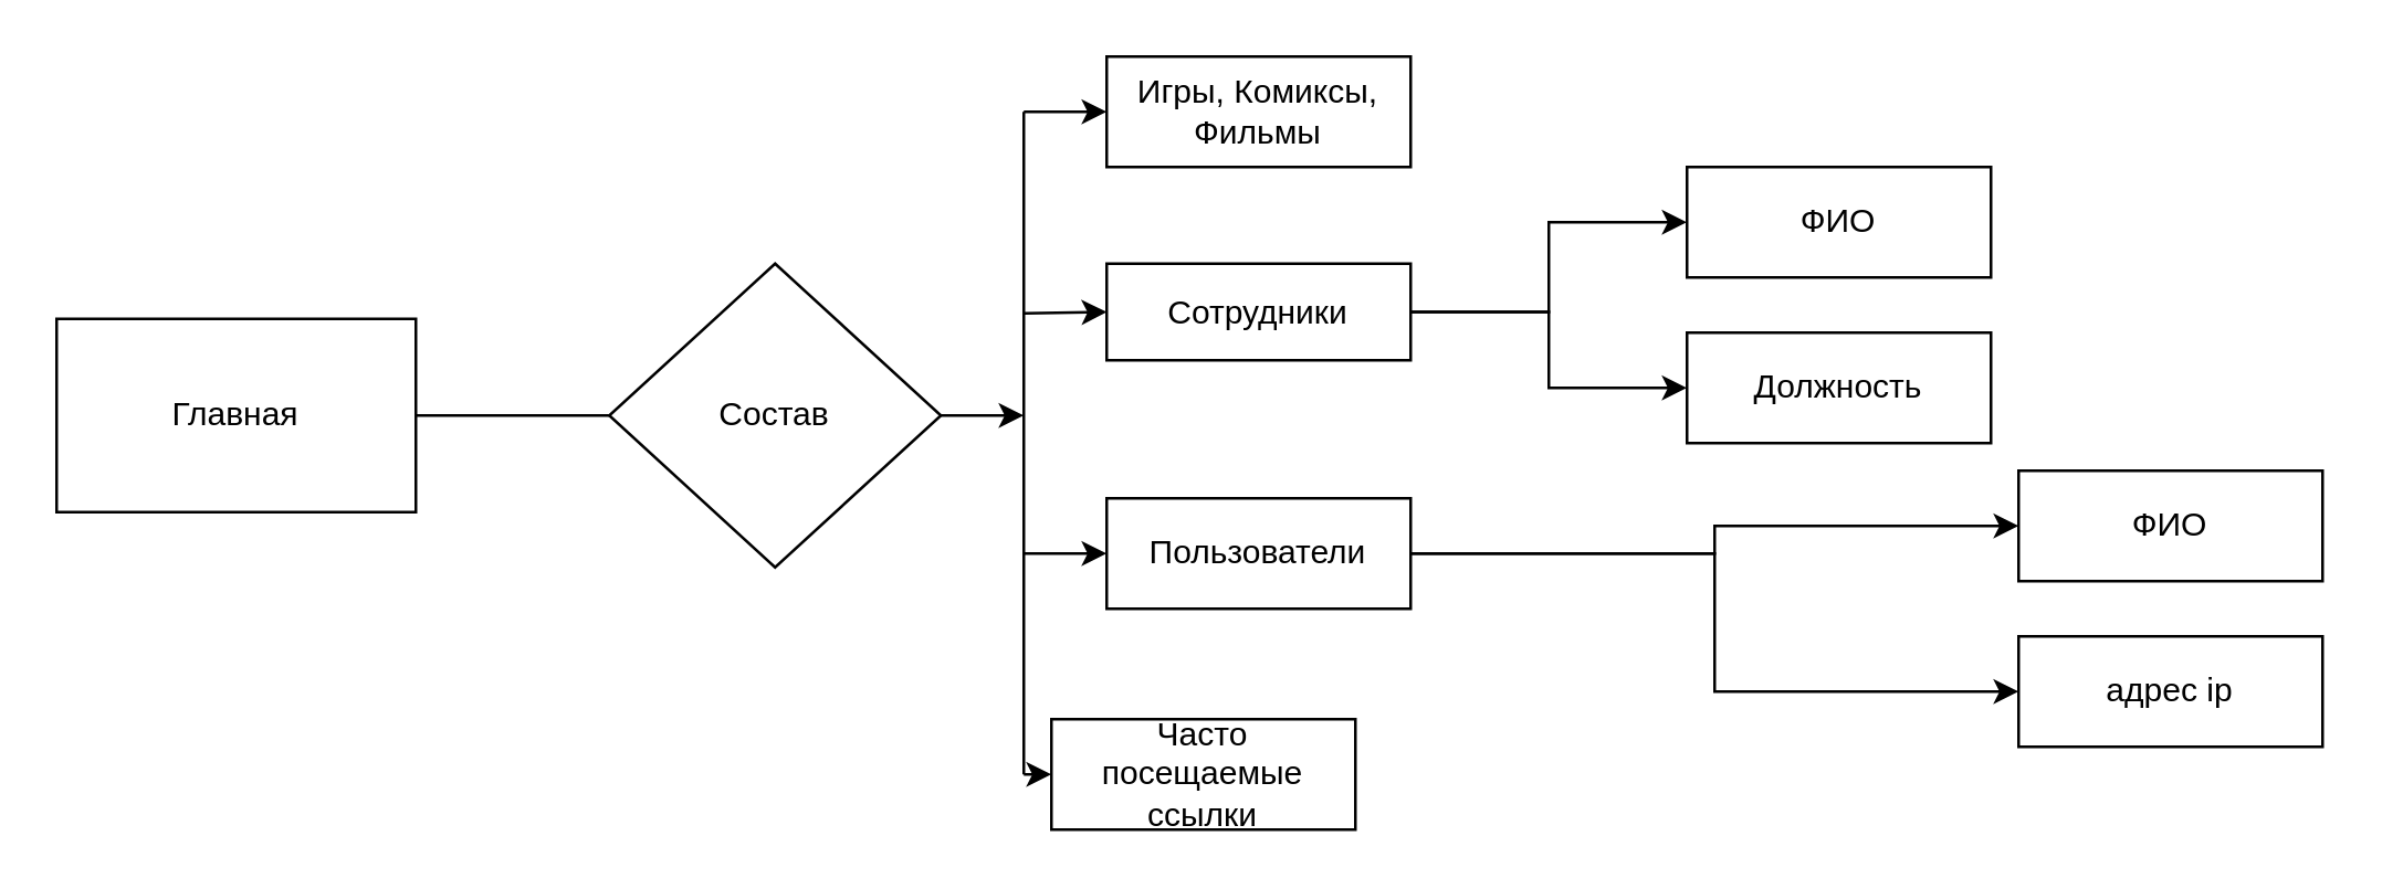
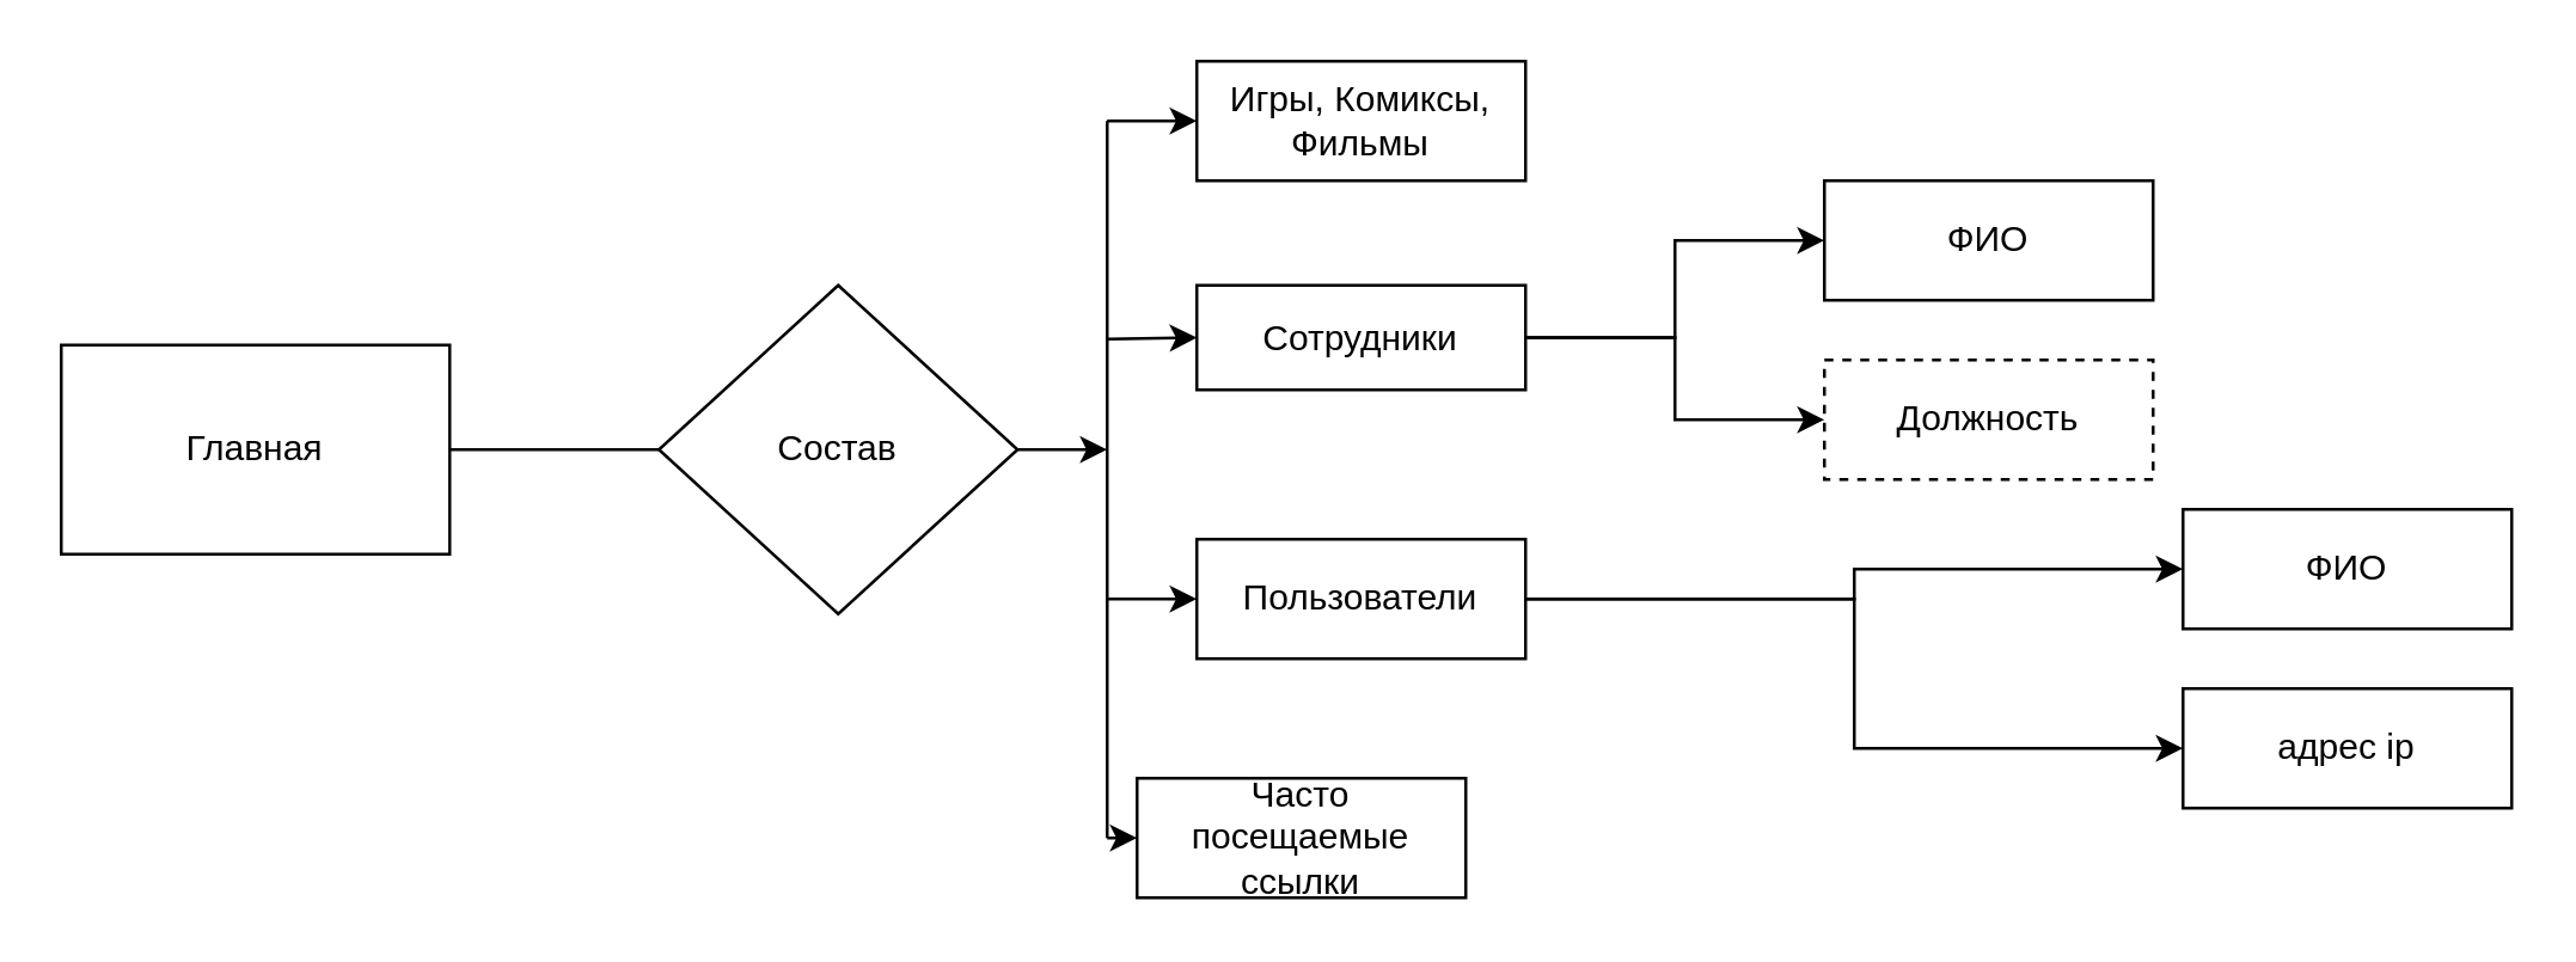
- <mxCell id="19" value="Должность" style="rounded=0;whiteSpace=wrap;html=1;" vertex="1" parent="1"><mxGeometry x="610" y="120" width="110" height="40" as="geometry" /></mxCell>
+ <mxCell id="19" value="Должность" style="rounded=0;whiteSpace=wrap;html=1;dashed=1;" vertex="1" parent="1"><mxGeometry x="610" y="120" width="110" height="40" as="geometry" /></mxCell>
